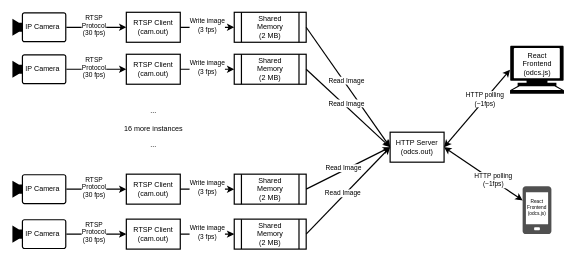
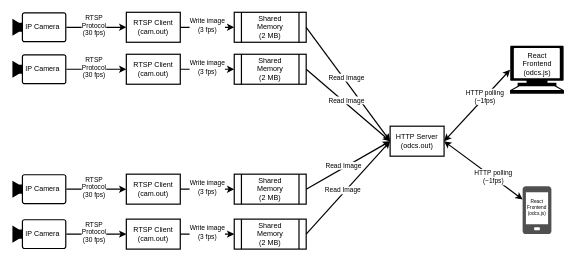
- <mxCell id="41" value="&lt;div&gt;&lt;br&gt;&lt;/div&gt;&lt;div&gt;...&lt;/div&gt;&lt;div&gt;&lt;br&gt;&lt;/div&gt;&lt;div&gt;16 more instances&lt;/div&gt;&lt;div&gt;&lt;br&gt;&lt;/div&gt;&lt;div&gt;...&lt;br&gt;&lt;/div&gt;" style="text;html=1;resizable=0;autosize=1;align=center;verticalAlign=middle;points=[];fillColor=none;strokeColor=none;rounded=0;" vertex="1" parent="1"><mxGeometry x="195" y="156" width="120" height="100" as="geometry" /></mxCell>
- <mxCell id="9" value="&lt;div&gt;HTTP Server&lt;/div&gt;&lt;div&gt;(odcs.out)&lt;br&gt;&lt;/div&gt;" style="rounded=0;whiteSpace=wrap;html=1;strokeWidth=2;" parent="1" vertex="1"><mxGeometry x="650" y="220" width="90" height="50" as="geometry" /></mxCell>
+ <mxCell id="9" value="&lt;div&gt;HTTP Server&lt;/div&gt;&lt;div&gt;(odcs.out)&lt;br&gt;&lt;/div&gt;" style="rounded=0;whiteSpace=wrap;html=1;strokeWidth=2;" parent="1" vertex="1"><mxGeometry x="650" y="210" width="90" height="50" as="geometry" /></mxCell>
